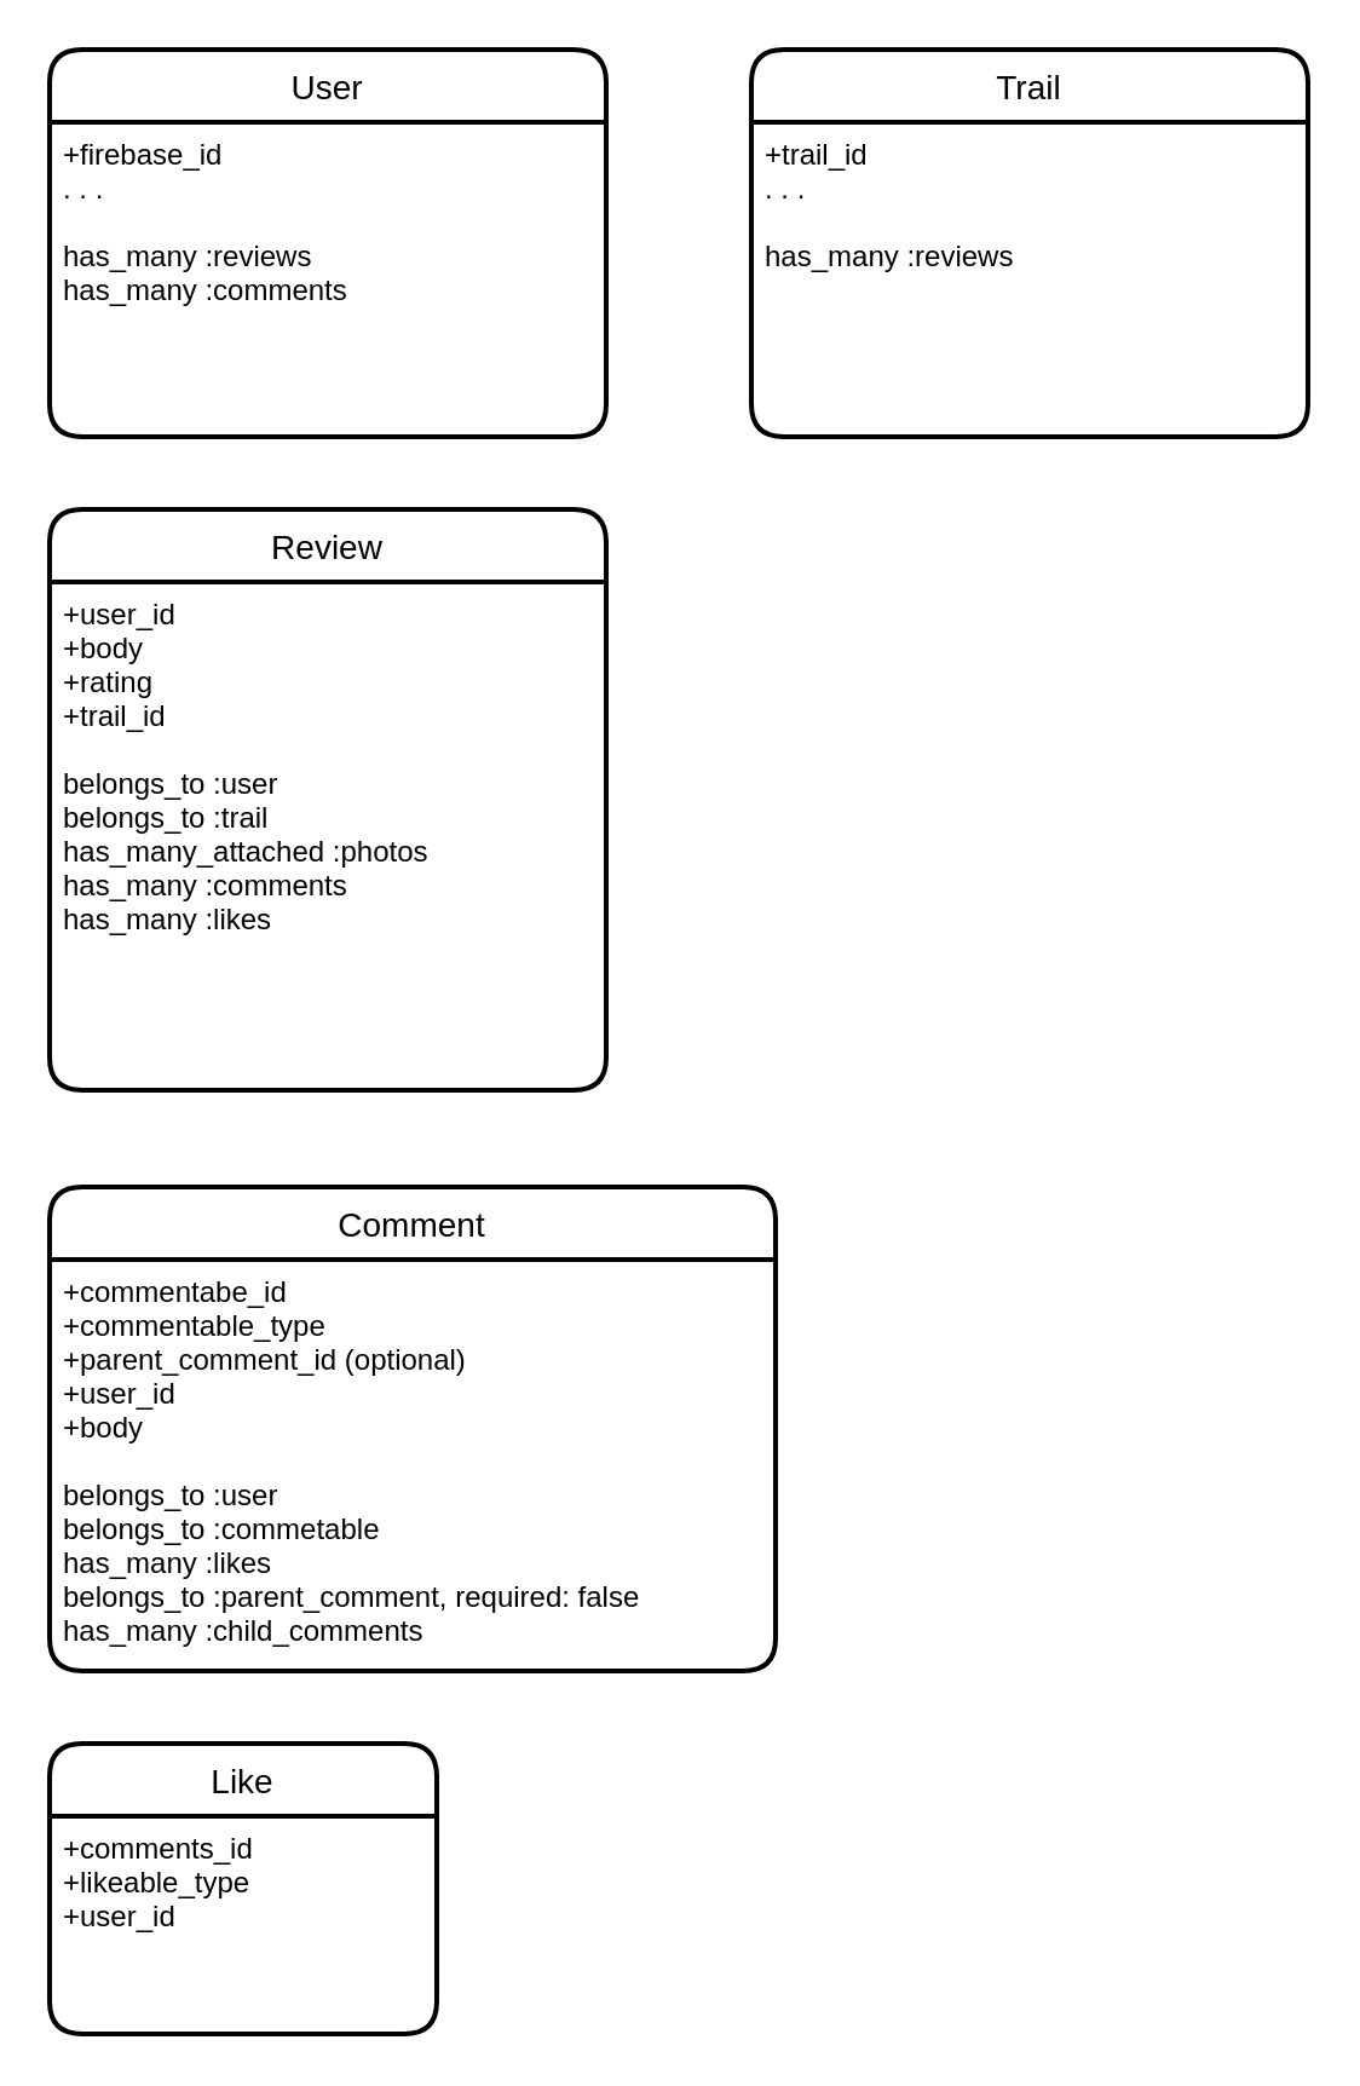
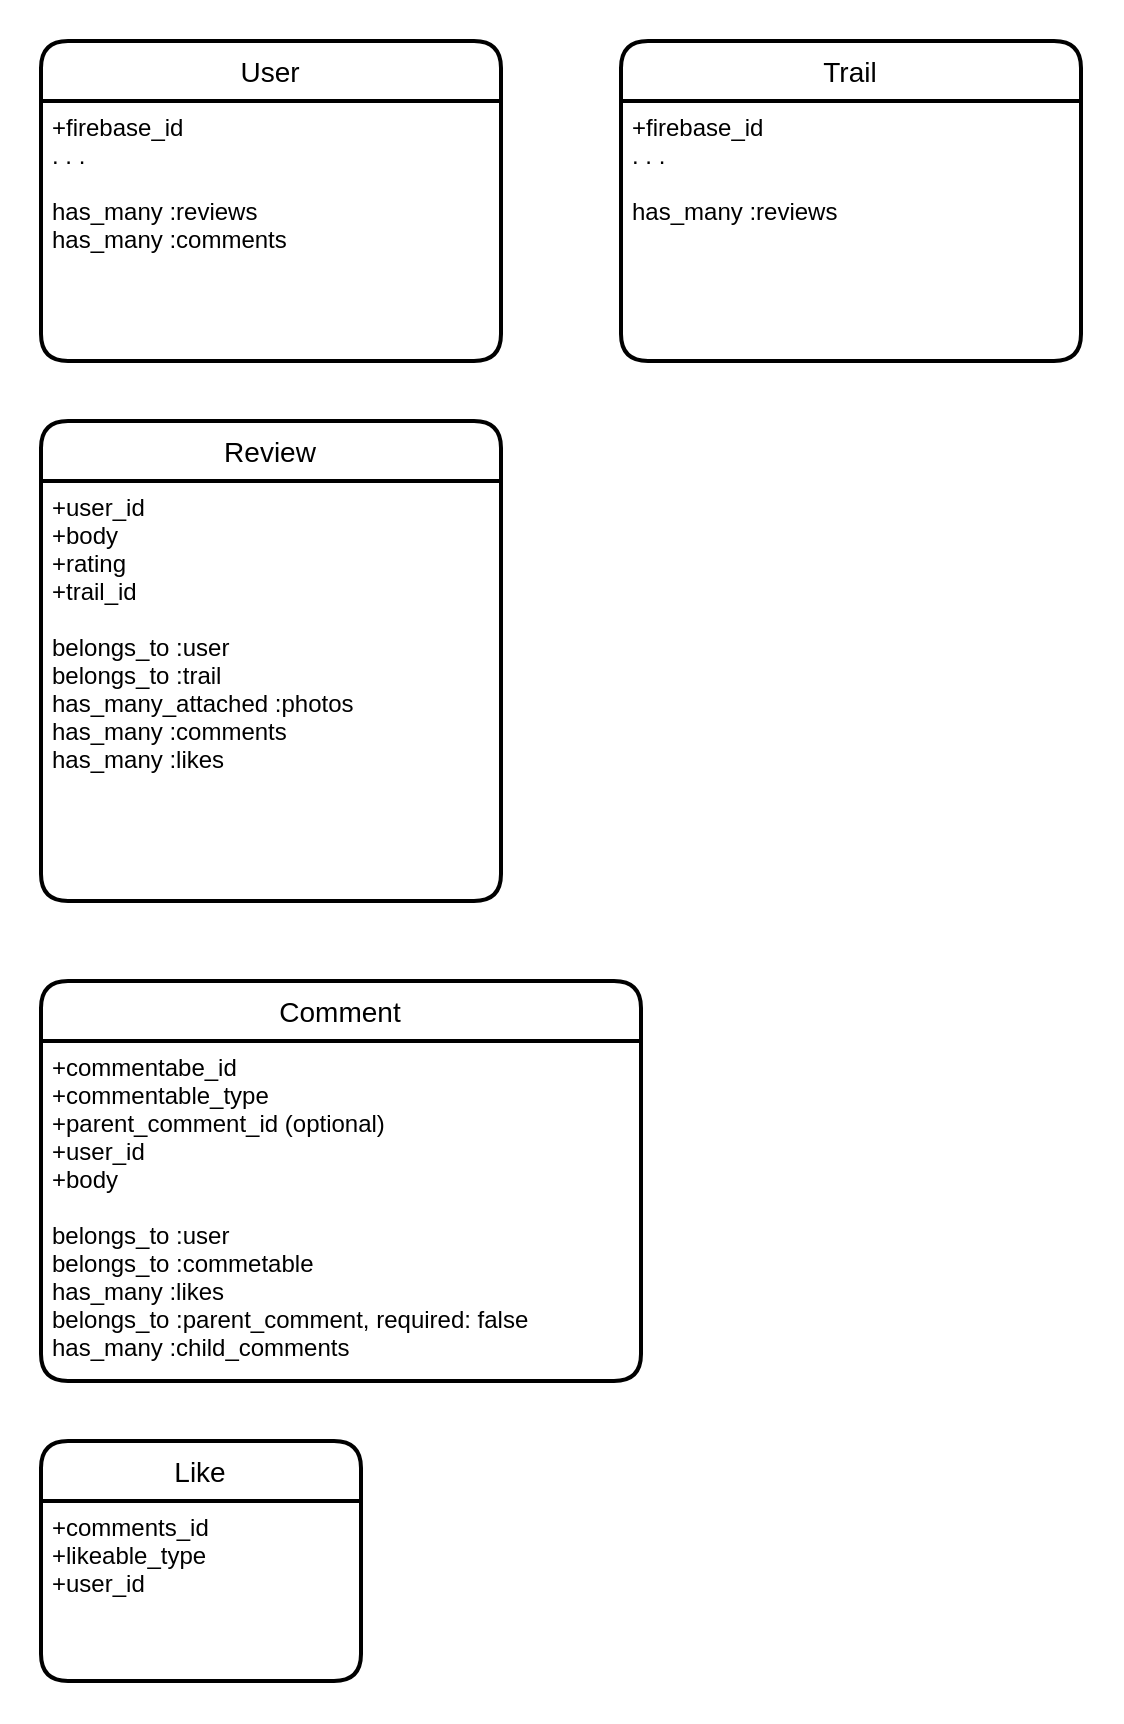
- <mxCell id="11" value="+trail_id&#10;. . .&#10;&#10;has_many :reviews" style="align=left;strokeColor=none;fillColor=none;spacingLeft=4;fontSize=12;verticalAlign=top;resizable=0;rotatable=0;part=1;" vertex="1" parent="10"><mxGeometry y="30" width="230" height="130" as="geometry" /></mxCell>
+ <mxCell id="11" value="+firebase_id&#10;. . .&#10;&#10;has_many :reviews" style="align=left;strokeColor=none;fillColor=none;spacingLeft=4;fontSize=12;verticalAlign=top;resizable=0;rotatable=0;part=1;" vertex="1" parent="10"><mxGeometry y="30" width="230" height="130" as="geometry" /></mxCell>
